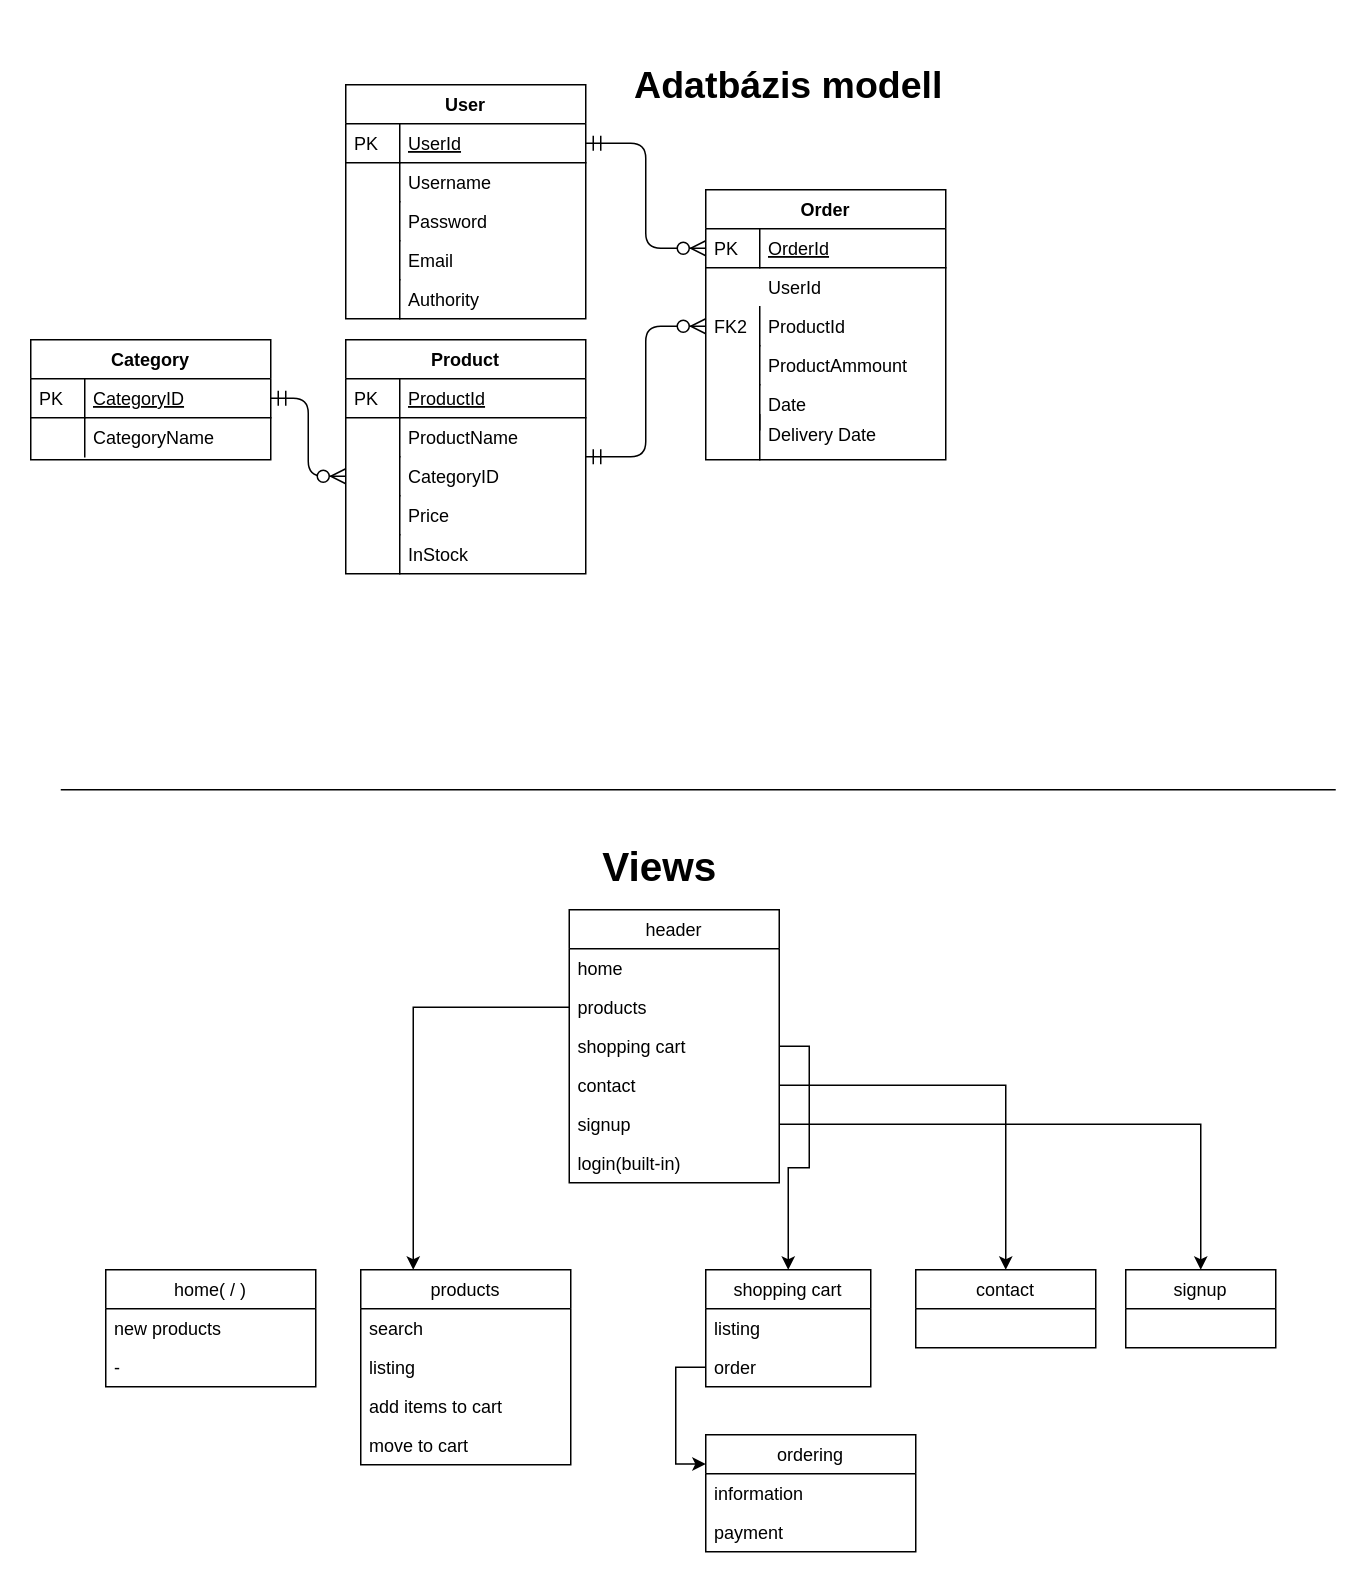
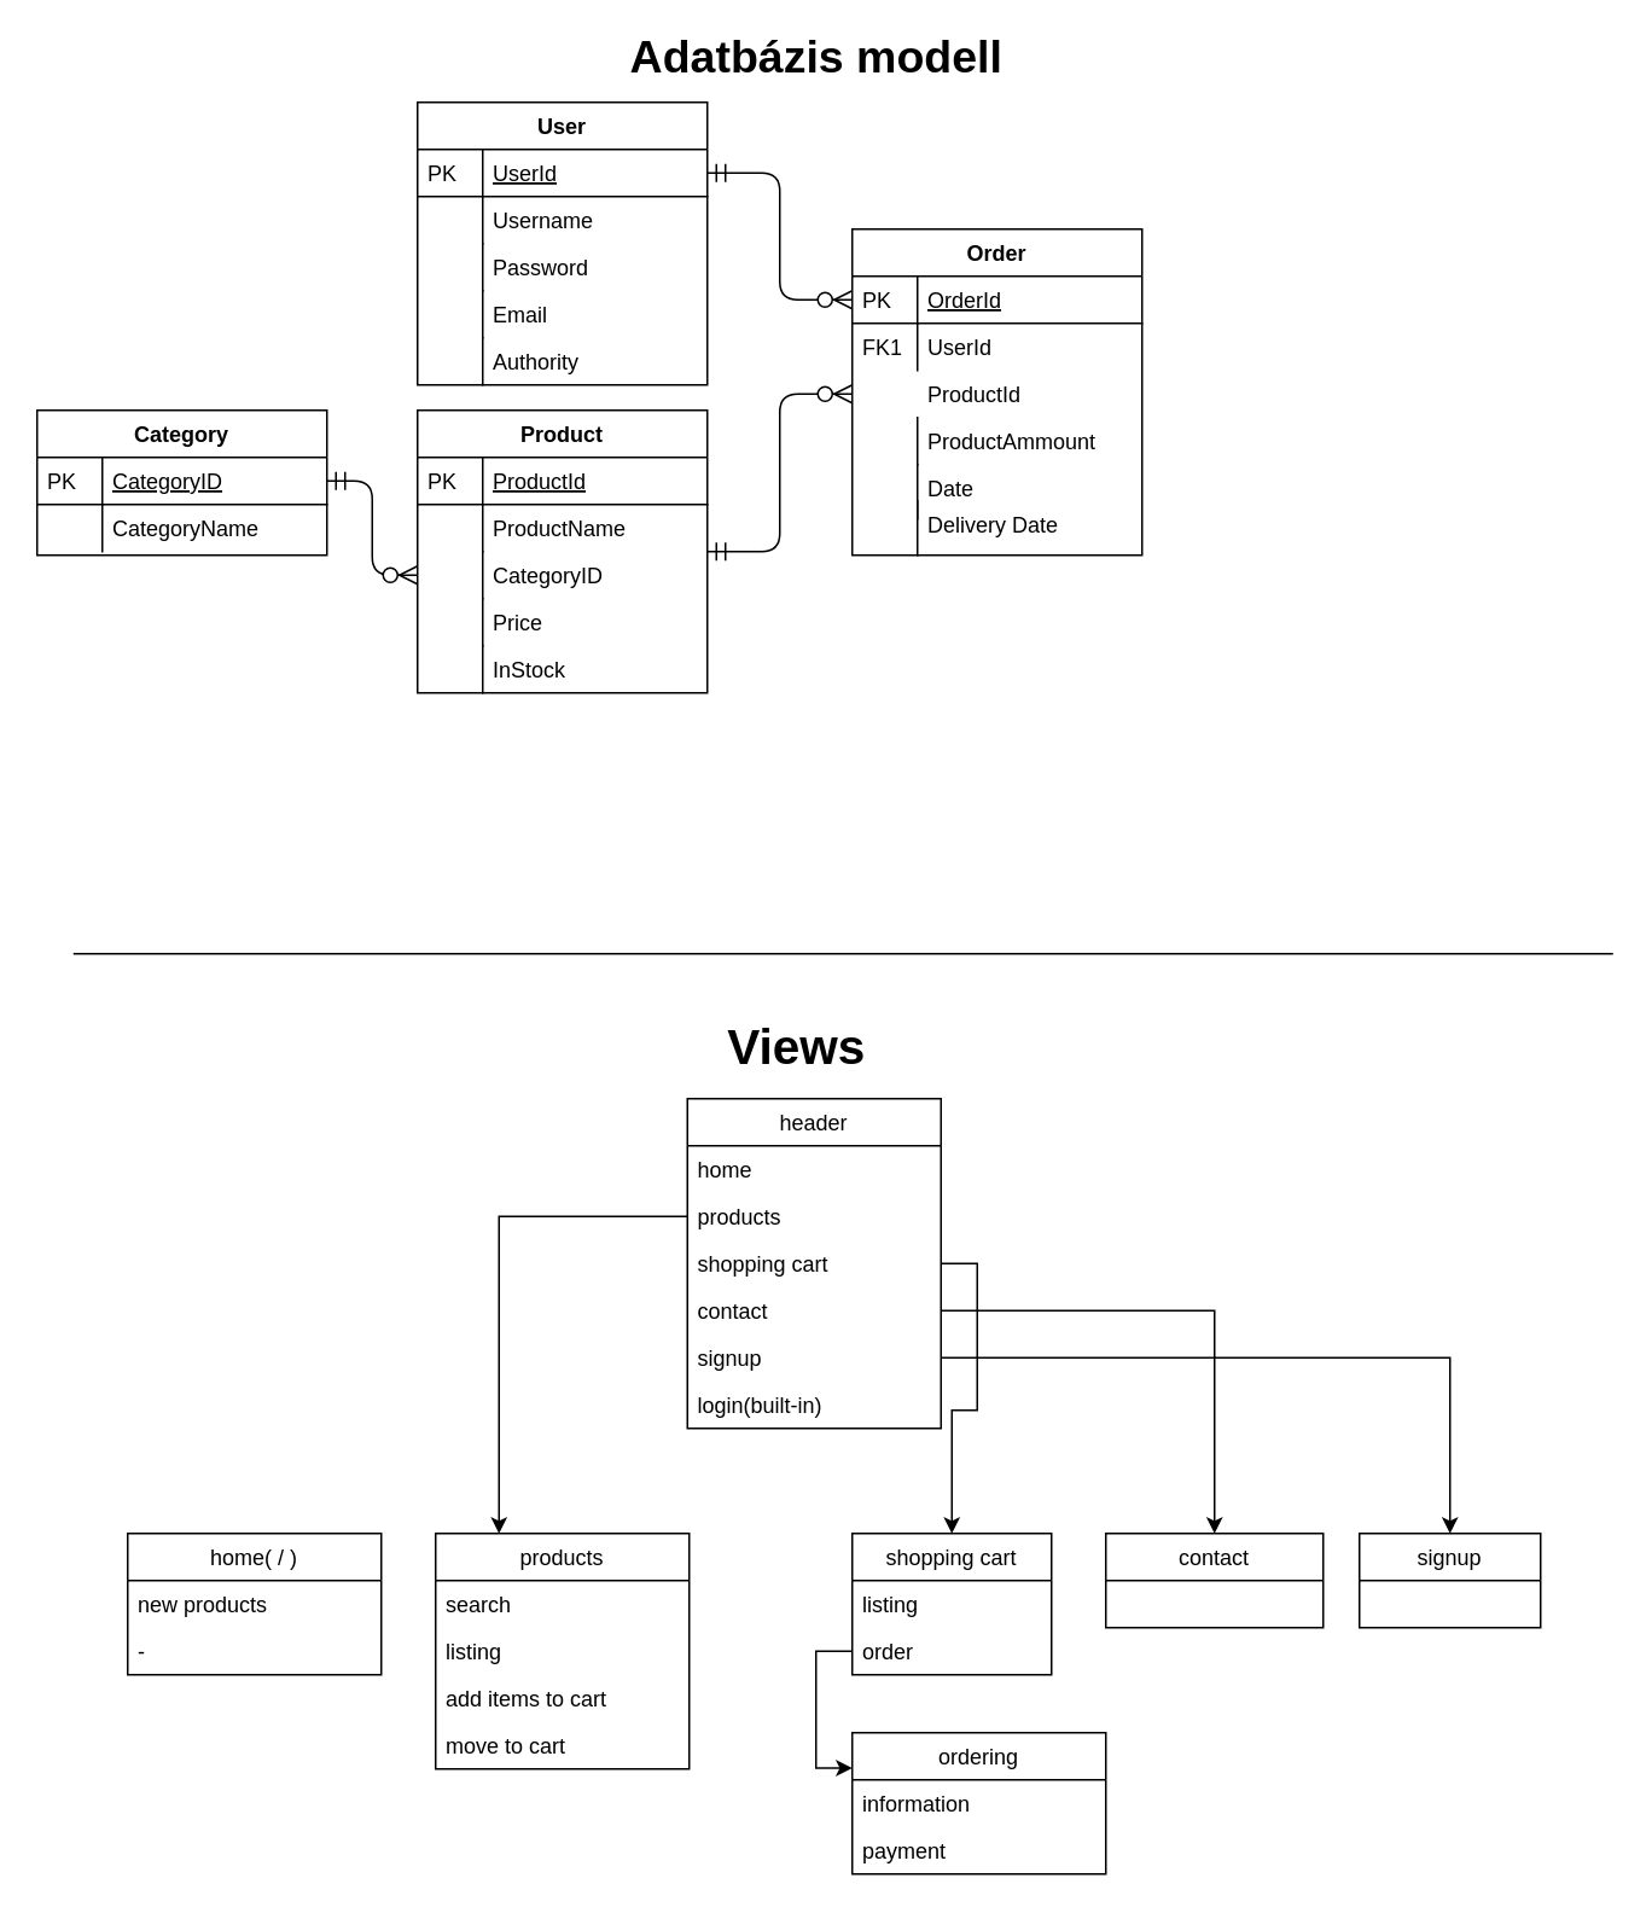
- <mxCell id="37" value="&lt;b&gt;&lt;font style=&quot;font-size: 25px&quot;&gt;Adatbázis modell&lt;/font&gt;&lt;/b&gt;" style="text;html=1;align=center;verticalAlign=middle;resizable=0;points=[];autosize=1;" parent="1" vertex="1"><mxGeometry x="415" y="45" width="220" height="20" as="geometry" /></mxCell>
+ <mxCell id="37" value="&lt;b&gt;&lt;font style=&quot;font-size: 25px&quot;&gt;Adatbázis modell&lt;/font&gt;&lt;/b&gt;" style="text;html=1;align=center;verticalAlign=middle;resizable=0;points=[];autosize=1;" parent="1" vertex="1"><mxGeometry x="340" y="20" width="220" height="20" as="geometry" /></mxCell>
+ <mxCell id="6" value="FK1" style="shape=partialRectangle;top=0;left=0;bottom=0;fillColor=none;align=left;verticalAlign=top;spacingLeft=4;spacingRight=4;overflow=hidden;rotatable=0;points=[];portConstraint=eastwest;part=1;" parent="5" vertex="1" connectable="0"><mxGeometry width="36" height="26" as="geometry" /></mxCell>
- <mxCell id="8" value="FK2" style="shape=partialRectangle;top=0;left=0;bottom=0;fillColor=none;align=left;verticalAlign=top;spacingLeft=4;spacingRight=4;overflow=hidden;rotatable=0;points=[];portConstraint=eastwest;part=1;" parent="7" vertex="1" connectable="0"><mxGeometry width="36" height="26" as="geometry" /></mxCell>
